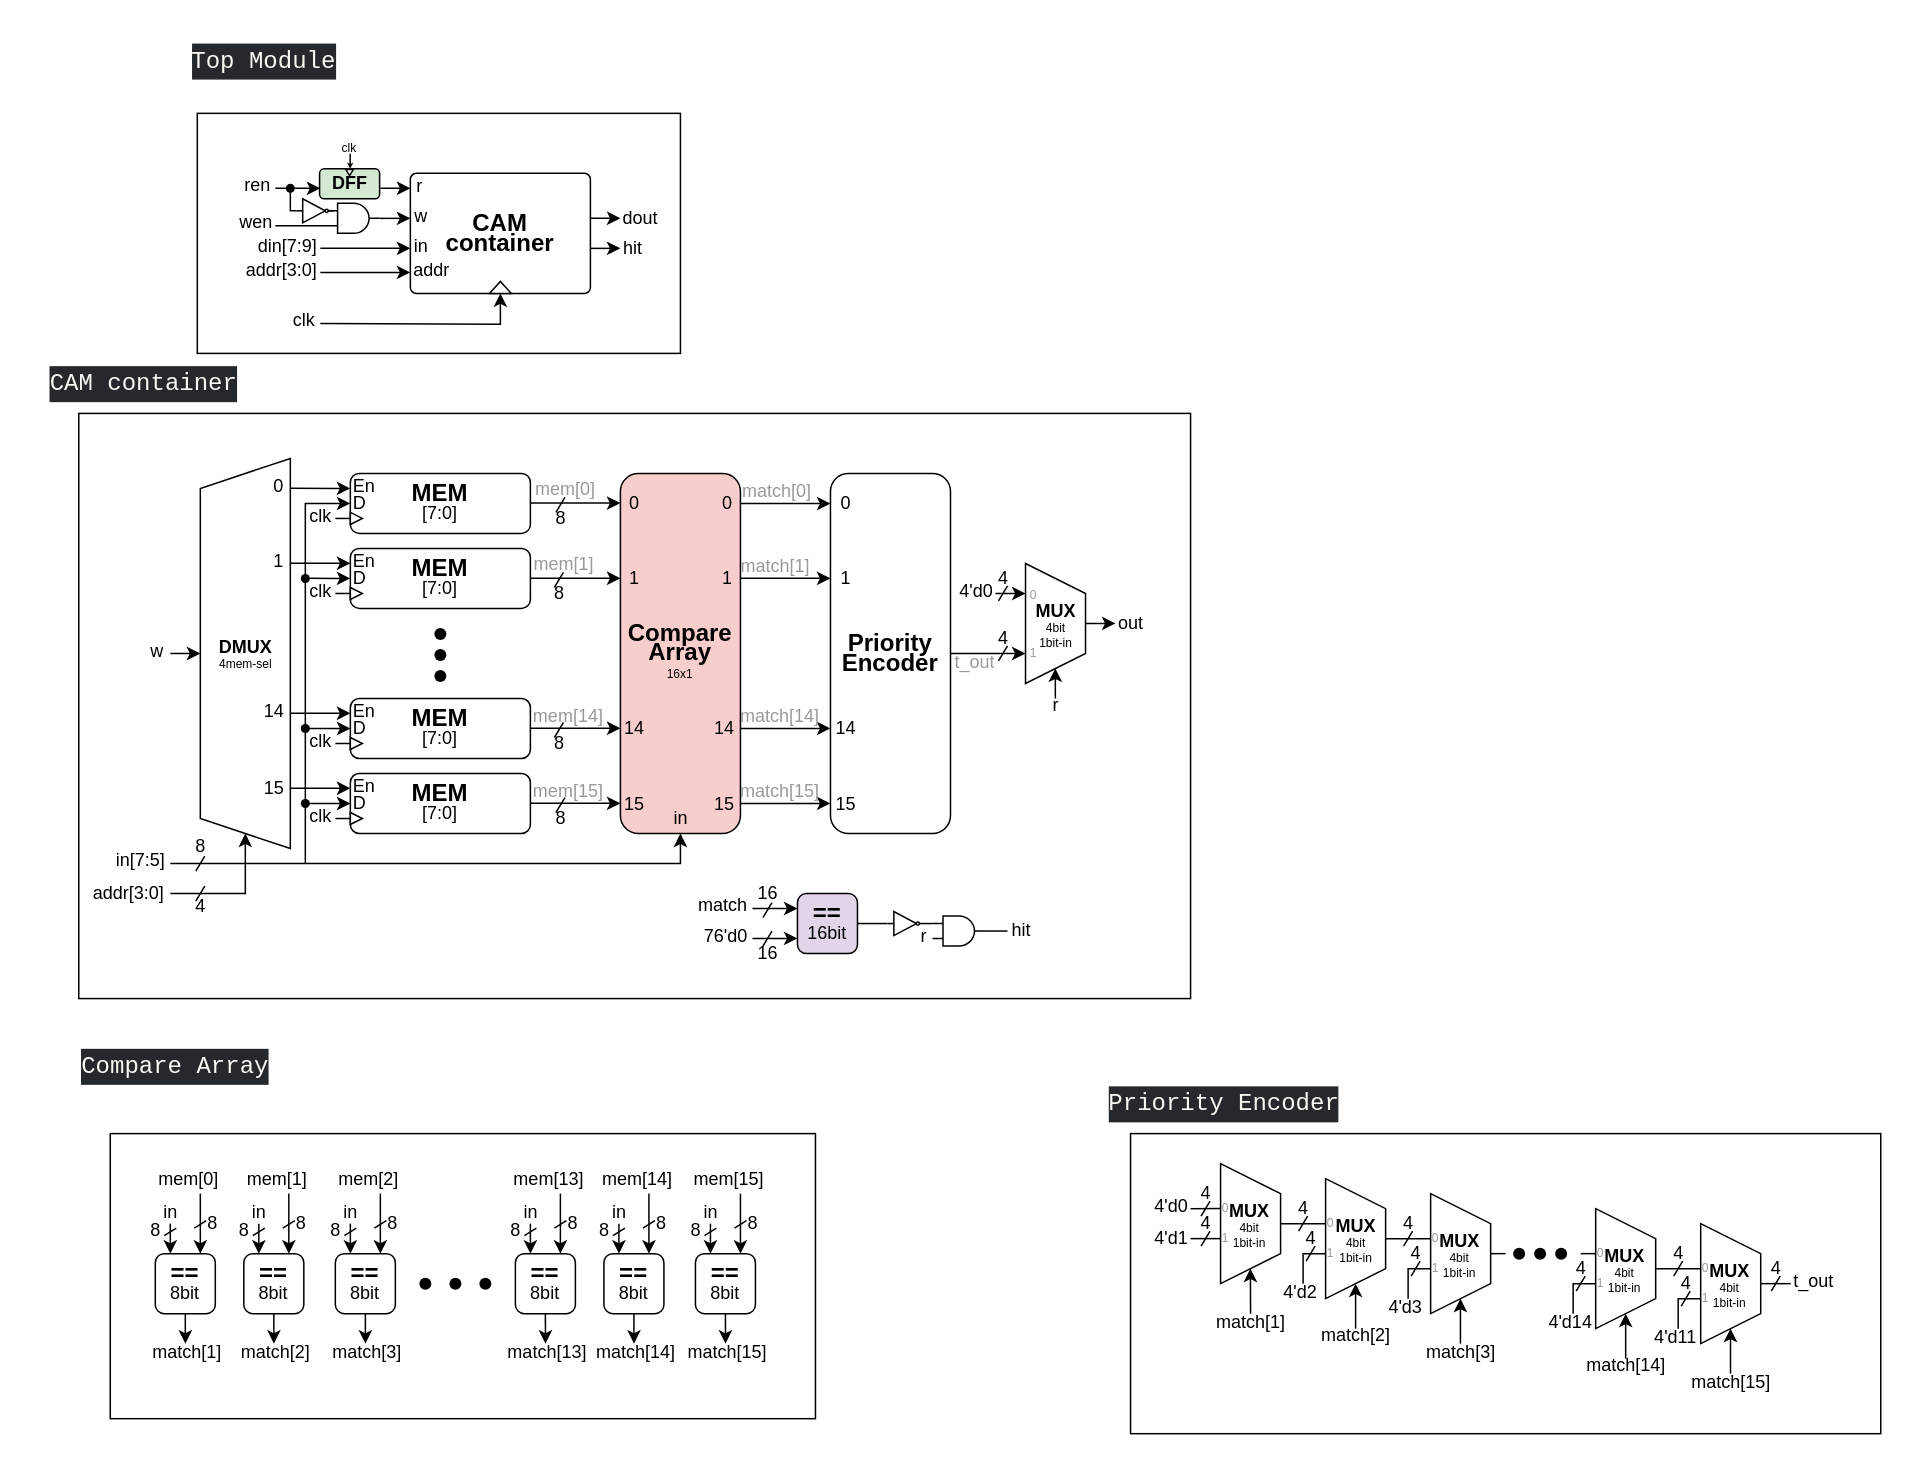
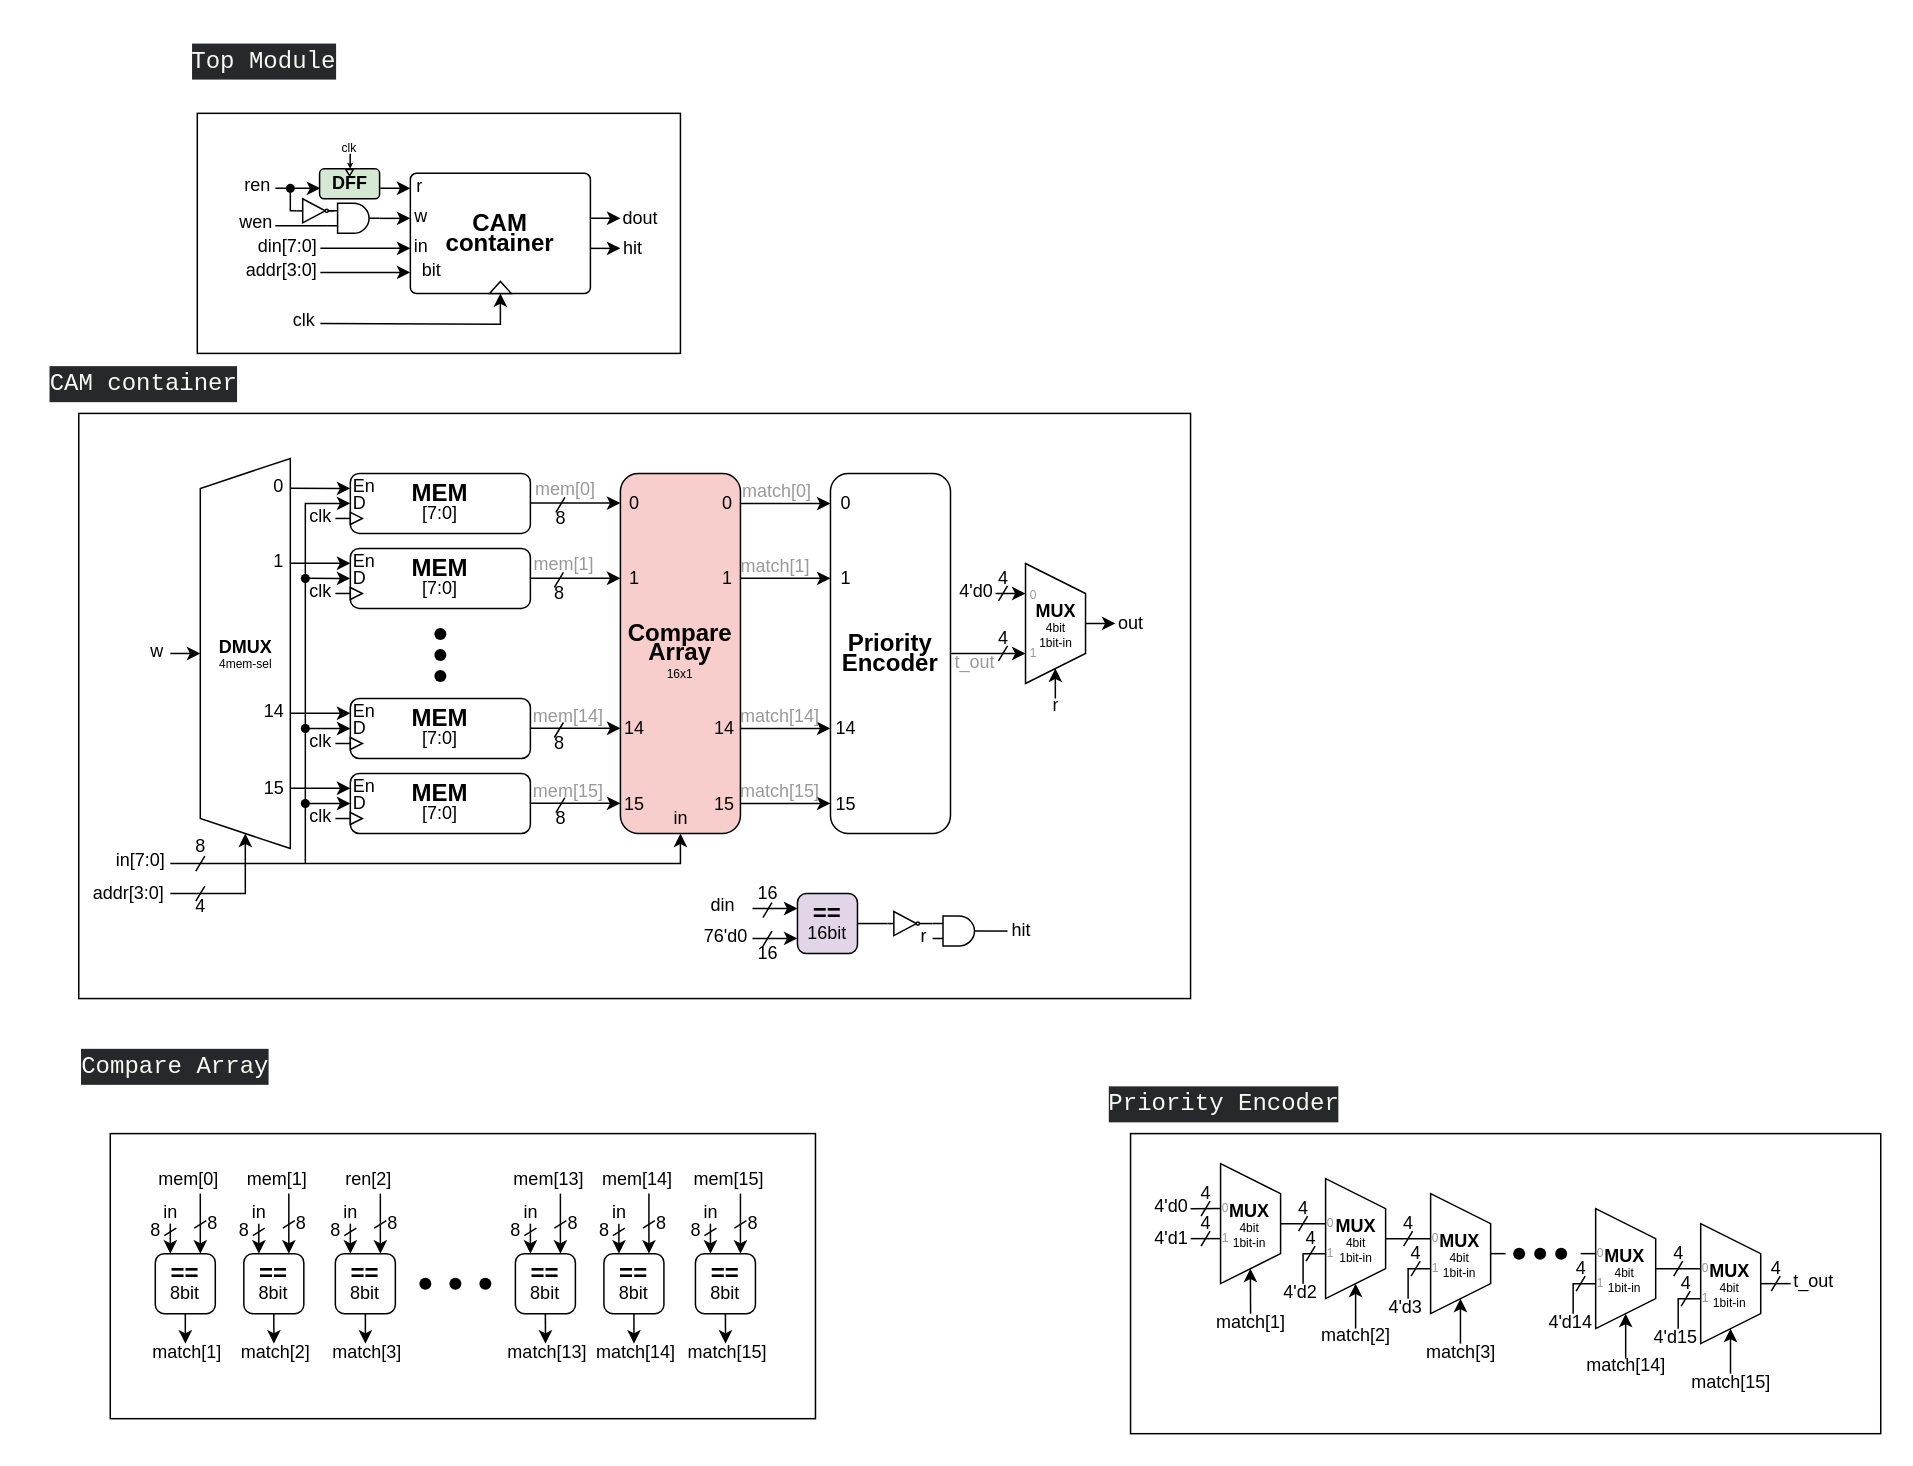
- <mxCell id="173" value="din[7:9]" style="text;html=1;align=center;verticalAlign=middle;resizable=0;points=[];autosize=1;strokeColor=none;fillColor=none;" vertex="1" parent="1"><mxGeometry x="161" y="149" width="60" height="30" as="geometry" /></mxCell>
+ <mxCell id="173" value="din[7:0]" style="text;html=1;align=center;verticalAlign=middle;resizable=0;points=[];autosize=1;strokeColor=none;fillColor=none;" vertex="1" parent="1"><mxGeometry x="161" y="149" width="60" height="30" as="geometry" /></mxCell>
- <mxCell id="176" value="addr" style="text;html=1;align=center;verticalAlign=middle;resizable=0;points=[];autosize=1;strokeColor=none;fillColor=none;" vertex="1" parent="1"><mxGeometry x="262" y="165" width="50" height="30" as="geometry" /></mxCell>
+ <mxCell id="176" value="bit" style="text;html=1;align=center;verticalAlign=middle;resizable=0;points=[];autosize=1;strokeColor=none;fillColor=none;" vertex="1" parent="1"><mxGeometry x="262" y="165" width="50" height="30" as="geometry" /></mxCell>
- <mxCell id="54" value="in[7:5]" style="text;html=1;align=center;verticalAlign=middle;resizable=0;points=[];autosize=1;strokeColor=none;fillColor=none;" vertex="1" parent="1"><mxGeometry x="63" y="558" width="60" height="30" as="geometry" /></mxCell>
+ <mxCell id="54" value="in[7:0]" style="text;html=1;align=center;verticalAlign=middle;resizable=0;points=[];autosize=1;strokeColor=none;fillColor=none;" vertex="1" parent="1"><mxGeometry x="63" y="558" width="60" height="30" as="geometry" /></mxCell>
- <mxCell id="114" value="match" style="text;html=1;align=center;verticalAlign=middle;resizable=0;points=[];autosize=1;strokeColor=none;fillColor=none;" vertex="1" parent="1"><mxGeometry x="451" y="588" width="60" height="30" as="geometry" /></mxCell>
+ <mxCell id="114" value="din" style="text;html=1;align=center;verticalAlign=middle;resizable=0;points=[];autosize=1;strokeColor=none;fillColor=none;" vertex="1" parent="1"><mxGeometry x="451" y="588" width="60" height="30" as="geometry" /></mxCell>
- <mxCell id="212" value="mem[2]" style="text;html=1;align=center;verticalAlign=middle;resizable=0;points=[];autosize=1;strokeColor=none;fillColor=none;" vertex="1" parent="1"><mxGeometry x="215" y="771" width="60" height="30" as="geometry" /></mxCell>
+ <mxCell id="212" value="ren[2]" style="text;html=1;align=center;verticalAlign=middle;resizable=0;points=[];autosize=1;strokeColor=none;fillColor=none;" vertex="1" parent="1"><mxGeometry x="215" y="771" width="60" height="30" as="geometry" /></mxCell>
- <mxCell id="318" value="4'd11" style="text;html=1;align=center;verticalAlign=middle;resizable=0;points=[];autosize=1;strokeColor=none;fillColor=none;" vertex="1" parent="1"><mxGeometry x="1091" y="876" width="50" height="30" as="geometry" /></mxCell>
+ <mxCell id="318" value="4'd15" style="text;html=1;align=center;verticalAlign=middle;resizable=0;points=[];autosize=1;strokeColor=none;fillColor=none;" vertex="1" parent="1"><mxGeometry x="1091" y="876" width="50" height="30" as="geometry" /></mxCell>
